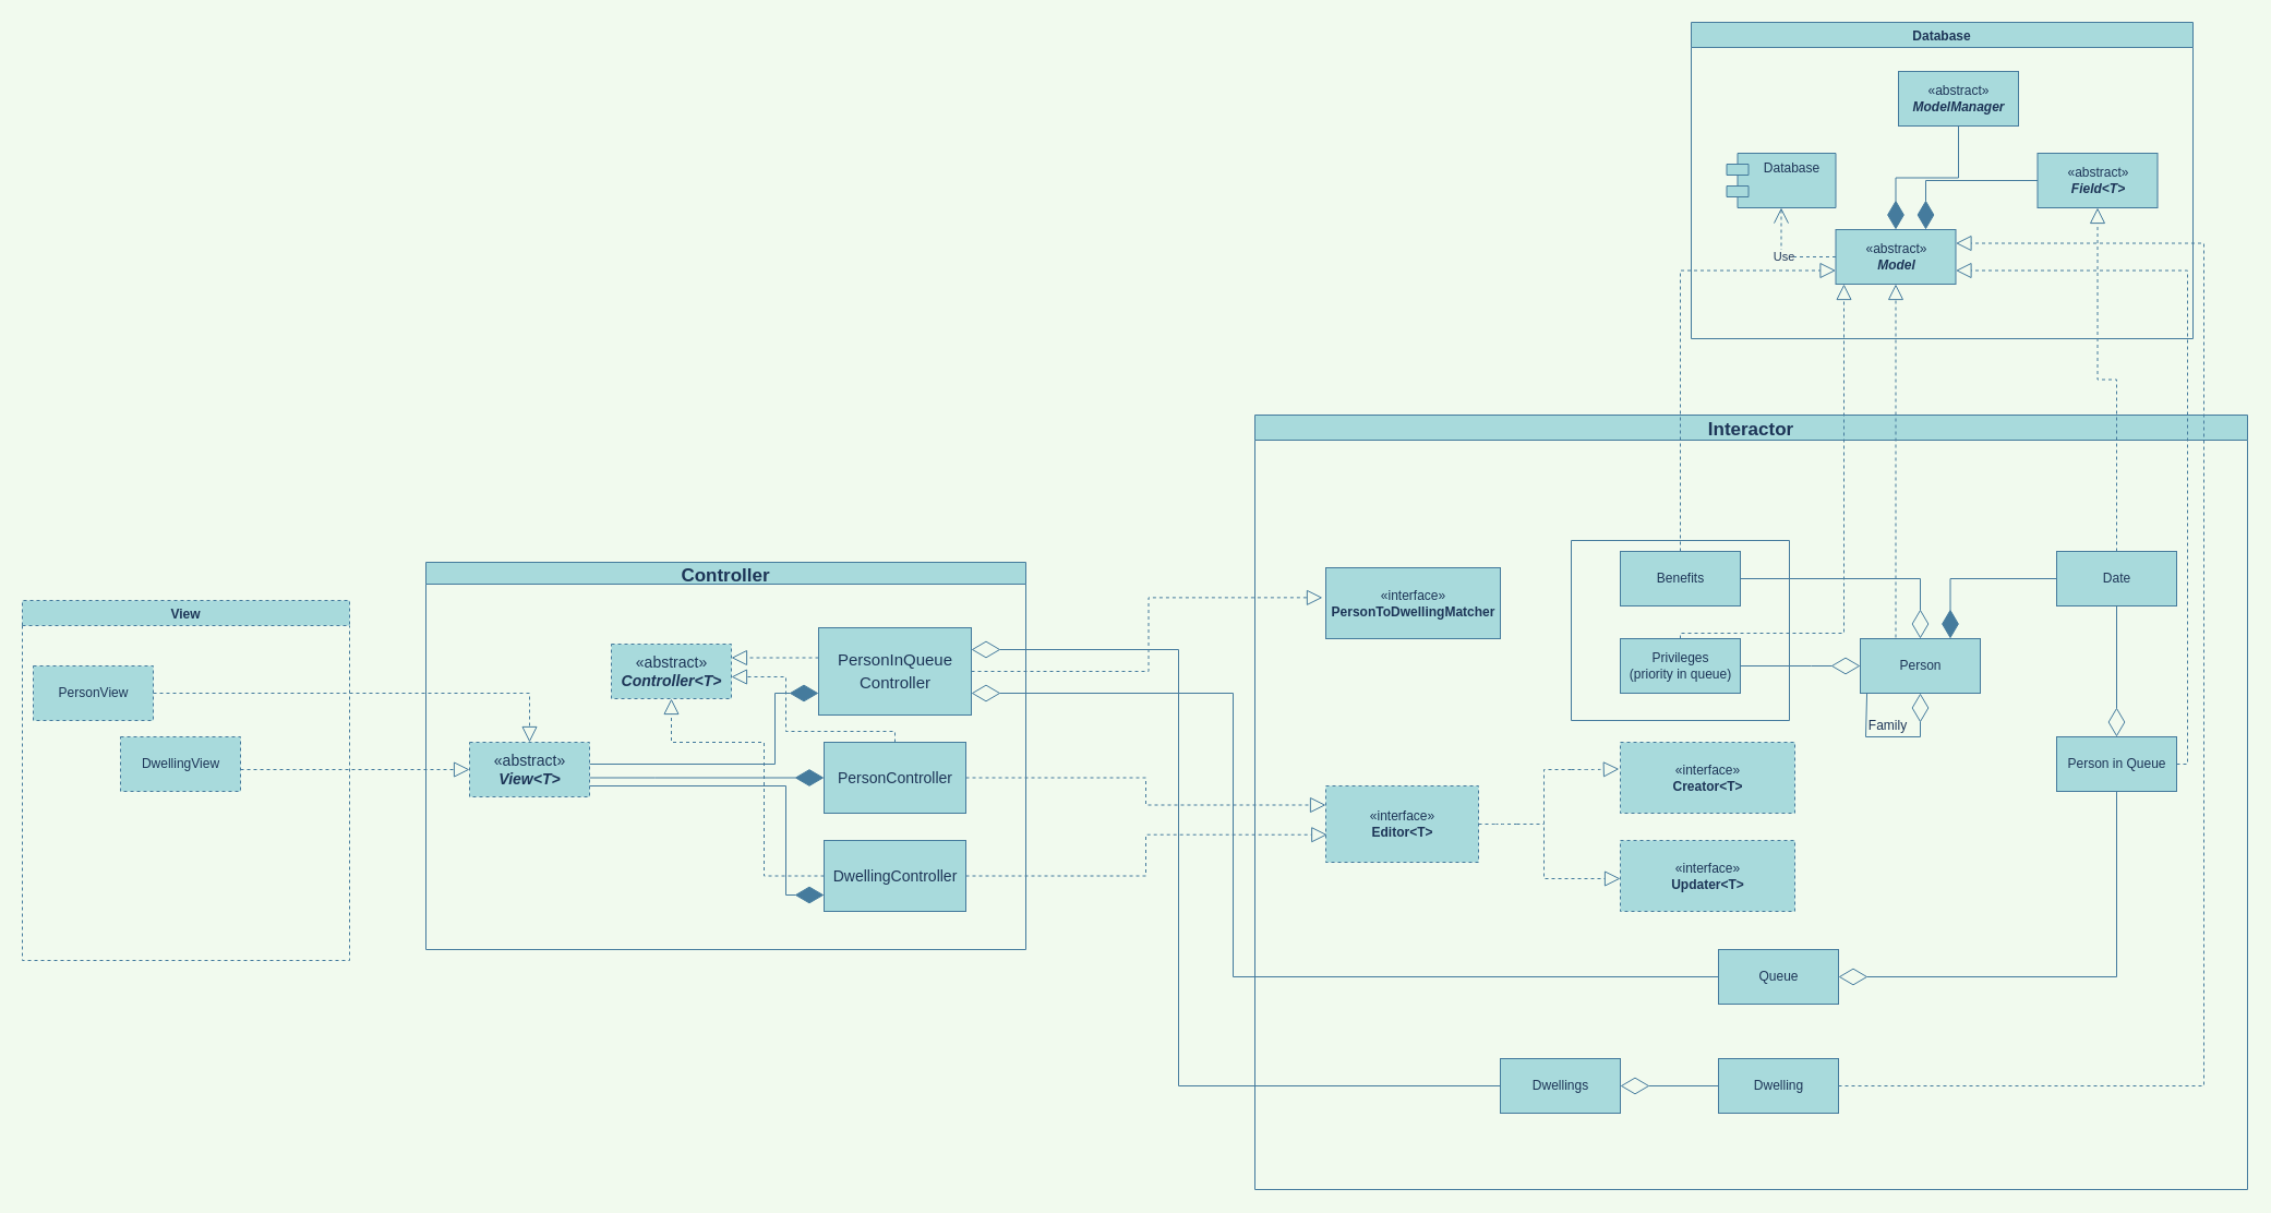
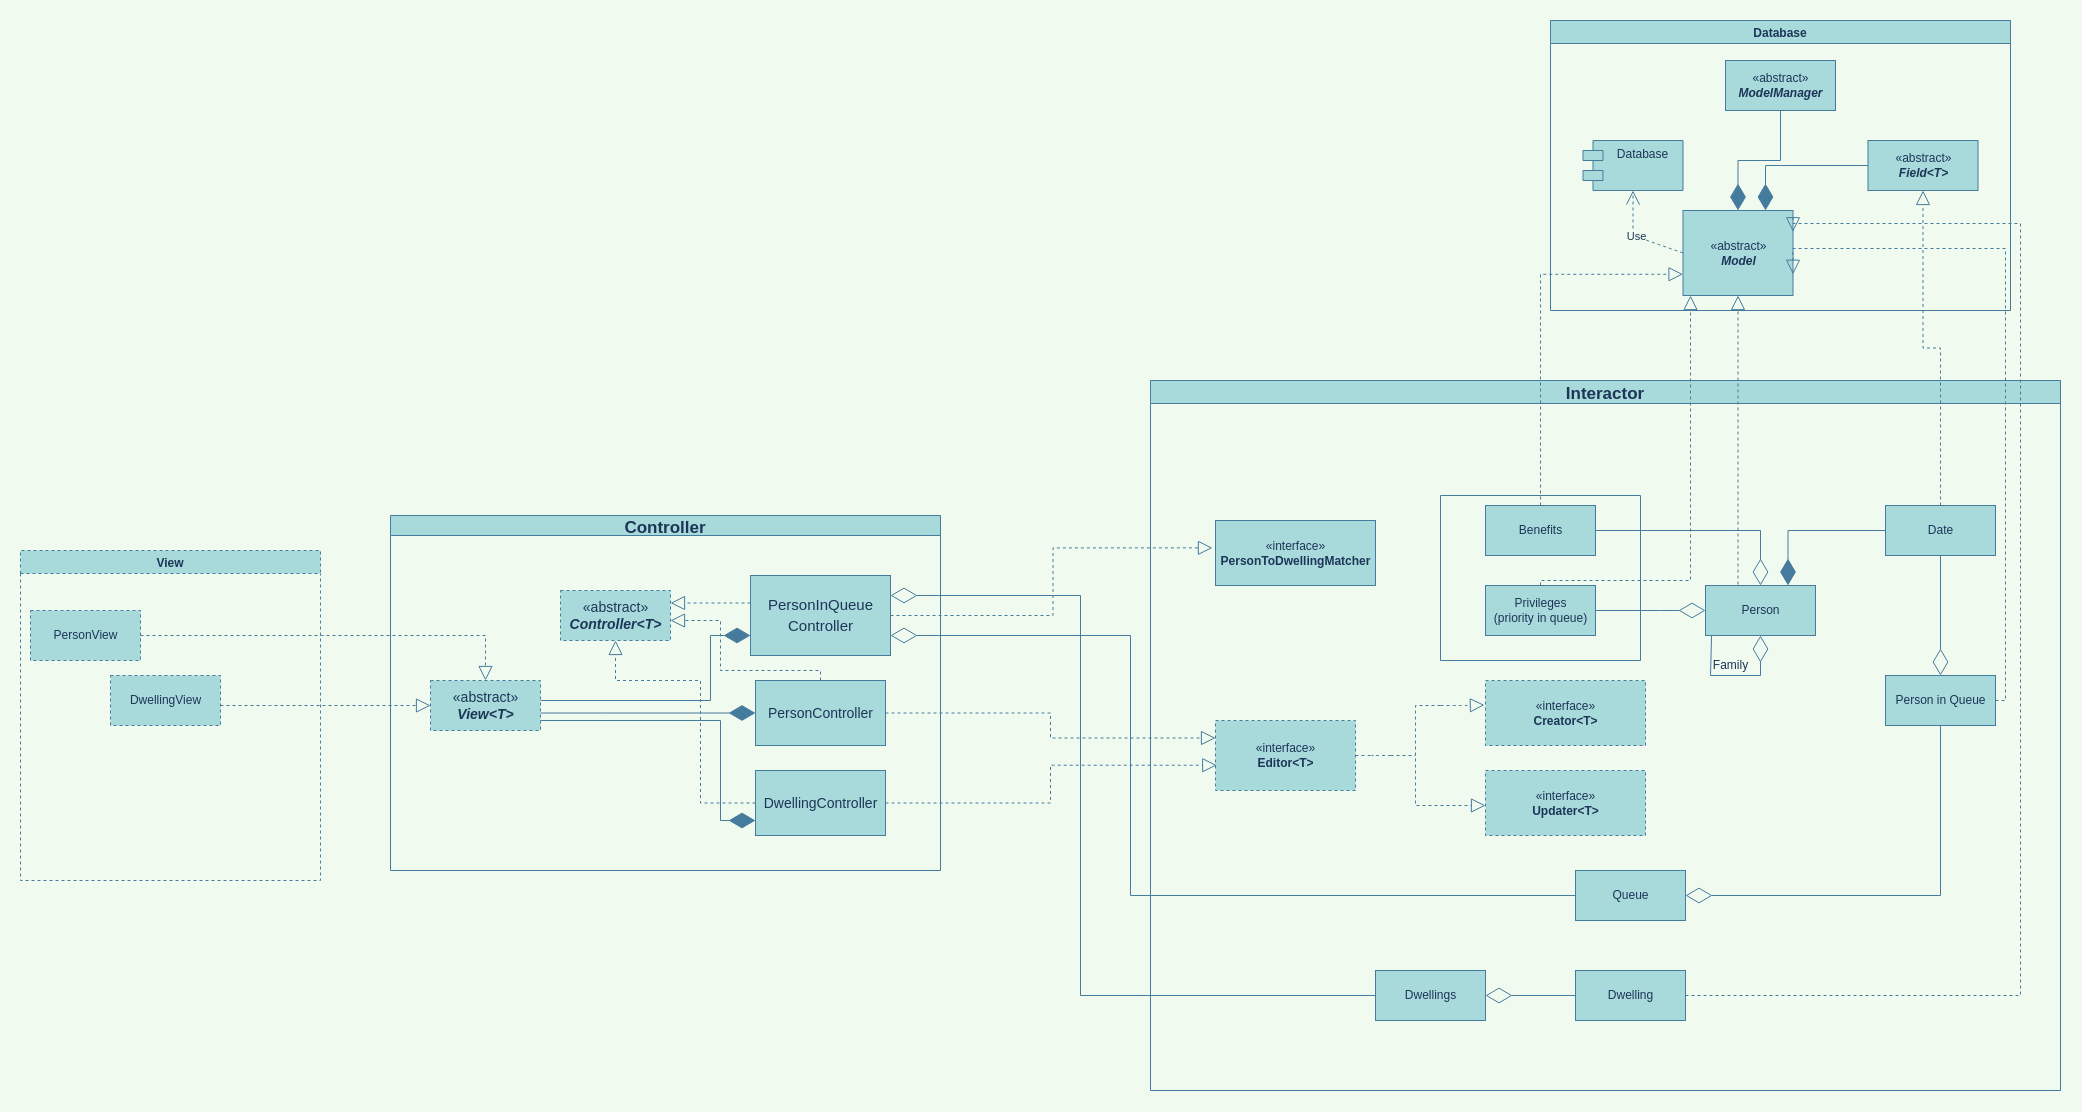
- <mxCell id="51" value="«abstract»&lt;br&gt;&lt;b&gt;&lt;i&gt;ModelManager&lt;/i&gt;&lt;/b&gt;" style="html=1;fillColor=#A8DADC;strokeColor=#457B9D;fontColor=#1D3557;" vertex="1" parent="46"><mxGeometry x="190" y="45" width="110" height="50" as="geometry" /></mxCell>
+ <mxCell id="51" value="«abstract»&lt;br&gt;&lt;b&gt;&lt;i&gt;ModelManager&lt;/i&gt;&lt;/b&gt;" style="html=1;fillColor=#A8DADC;strokeColor=#457B9D;fontColor=#1D3557;" vertex="1" parent="46"><mxGeometry x="175" y="40" width="110" height="50" as="geometry" /></mxCell>
- <mxCell id="48" value="«abstract»&lt;br&gt;&lt;b&gt;&lt;i&gt;Model&lt;/i&gt;&lt;/b&gt;" style="html=1;fillColor=#A8DADC;strokeColor=#457B9D;fontColor=#1D3557;" parent="46" vertex="1"><mxGeometry x="132.5" y="190" width="110" height="50" as="geometry" /></mxCell>
+ <mxCell id="48" value="«abstract»&lt;br&gt;&lt;b&gt;&lt;i&gt;Model&lt;/i&gt;&lt;/b&gt;" style="html=1;fillColor=#A8DADC;strokeColor=#457B9D;fontColor=#1D3557;" parent="46" vertex="1"><mxGeometry x="132.5" y="190" width="110" height="85" as="geometry" /></mxCell>
